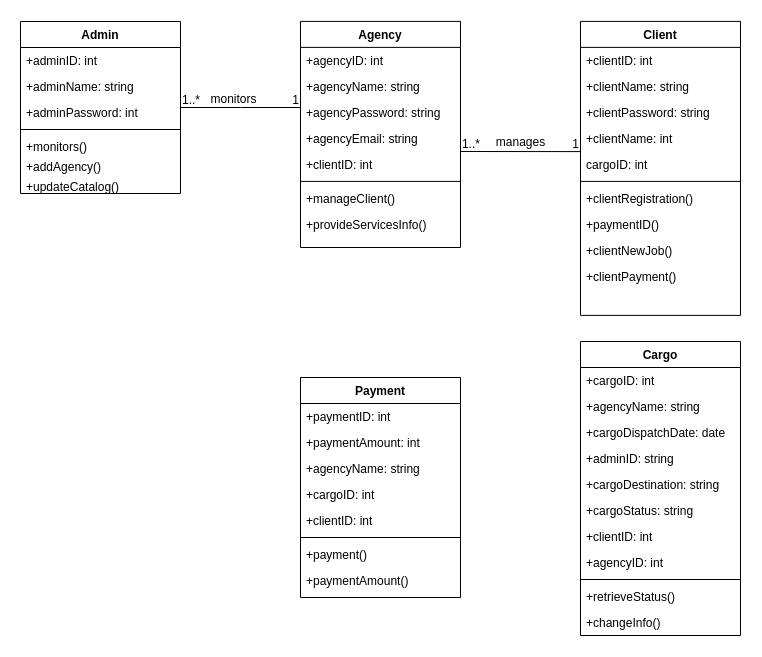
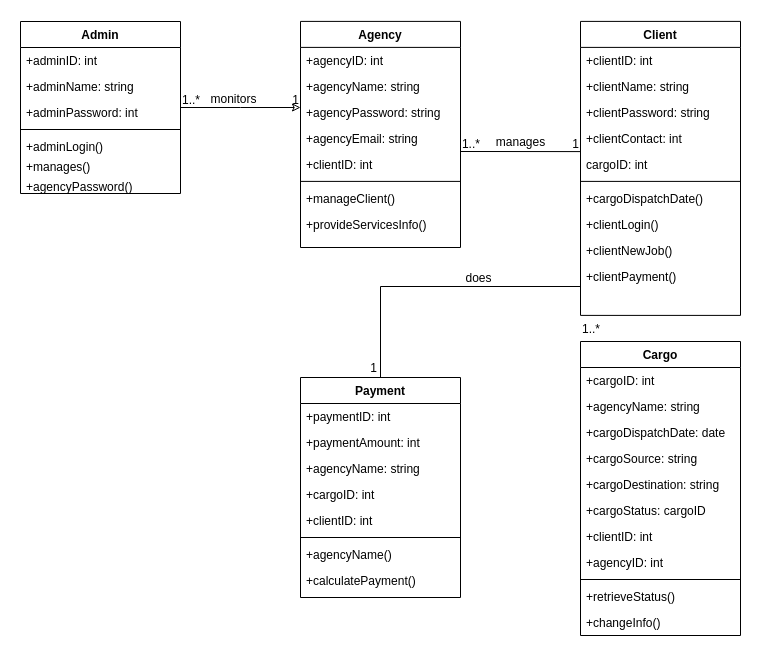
- <mxCell id="19" value="" style="endArrow=none;shadow=0;strokeWidth=1;rounded=0;endFill=0;edgeStyle=elbowEdgeStyle;elbow=vertical;" parent="1" source="2" target="10" edge="1"><mxGeometry x="0.5" y="41" relative="1" as="geometry"><mxPoint x="156" y="98" as="sourcePoint" /><mxPoint x="316" y="98" as="targetPoint" /><mxPoint x="-40" y="32" as="offset" /></mxGeometry></mxCell>
+ <mxCell id="19" value="" style="endArrow=classic;shadow=0;strokeWidth=1;rounded=0;endFill=0;edgeStyle=elbowEdgeStyle;elbow=vertical;" parent="1" source="2" target="10" edge="1"><mxGeometry x="0.5" y="41" relative="1" as="geometry"><mxPoint x="156" y="98" as="sourcePoint" /><mxPoint x="316" y="98" as="targetPoint" /><mxPoint x="-40" y="32" as="offset" /></mxGeometry></mxCell>
- <mxCell id="35" value="+clientName: int" style="text;align=left;verticalAlign=top;spacingLeft=4;spacingRight=4;overflow=hidden;rotatable=0;points=[[0,0.5],[1,0.5]];portConstraint=eastwest;rounded=0;shadow=0;html=0;" parent="31" vertex="1"><mxGeometry y="104" width="160" height="26" as="geometry" /></mxCell>
+ <mxCell id="35" value="+clientContact: int" style="text;align=left;verticalAlign=top;spacingLeft=4;spacingRight=4;overflow=hidden;rotatable=0;points=[[0,0.5],[1,0.5]];portConstraint=eastwest;rounded=0;shadow=0;html=0;" parent="31" vertex="1"><mxGeometry y="104" width="160" height="26" as="geometry" /></mxCell>
- <mxCell id="7" value="+monitors()" style="text;align=left;verticalAlign=top;spacingLeft=4;spacingRight=4;overflow=hidden;rotatable=0;points=[[0,0.5],[1,0.5]];portConstraint=eastwest;" parent="2" vertex="1"><mxGeometry y="112" width="160" height="20" as="geometry" /></mxCell>
+ <mxCell id="7" value="+adminLogin()" style="text;align=left;verticalAlign=top;spacingLeft=4;spacingRight=4;overflow=hidden;rotatable=0;points=[[0,0.5],[1,0.5]];portConstraint=eastwest;" parent="2" vertex="1"><mxGeometry y="112" width="160" height="20" as="geometry" /></mxCell>
- <mxCell id="8" value="+addAgency()" style="text;align=left;verticalAlign=top;spacingLeft=4;spacingRight=4;overflow=hidden;rotatable=0;points=[[0,0.5],[1,0.5]];portConstraint=eastwest;" parent="2" vertex="1"><mxGeometry y="132" width="160" height="20" as="geometry" /></mxCell>
+ <mxCell id="8" value="+manages()" style="text;align=left;verticalAlign=top;spacingLeft=4;spacingRight=4;overflow=hidden;rotatable=0;points=[[0,0.5],[1,0.5]];portConstraint=eastwest;" parent="2" vertex="1"><mxGeometry y="132" width="160" height="20" as="geometry" /></mxCell>
- <mxCell id="9" value="+updateCatalog()" style="text;align=left;verticalAlign=top;spacingLeft=4;spacingRight=4;overflow=hidden;rotatable=0;points=[[0,0.5],[1,0.5]];portConstraint=eastwest;" parent="2" vertex="1"><mxGeometry y="152" width="160" height="20" as="geometry" /></mxCell>
+ <mxCell id="9" value="+agencyPassword()" style="text;align=left;verticalAlign=top;spacingLeft=4;spacingRight=4;overflow=hidden;rotatable=0;points=[[0,0.5],[1,0.5]];portConstraint=eastwest;" parent="2" vertex="1"><mxGeometry y="152" width="160" height="20" as="geometry" /></mxCell>
- <mxCell id="38" value="+clientRegistration()" style="text;align=left;verticalAlign=top;spacingLeft=4;spacingRight=4;overflow=hidden;rotatable=0;points=[[0,0.5],[1,0.5]];portConstraint=eastwest;" parent="31" vertex="1"><mxGeometry y="164" width="160" height="26" as="geometry" /></mxCell>
+ <mxCell id="38" value="+cargoDispatchDate()" style="text;align=left;verticalAlign=top;spacingLeft=4;spacingRight=4;overflow=hidden;rotatable=0;points=[[0,0.5],[1,0.5]];portConstraint=eastwest;" parent="31" vertex="1"><mxGeometry y="164" width="160" height="26" as="geometry" /></mxCell>
- <mxCell id="39" value="+paymentID()" style="text;align=left;verticalAlign=top;spacingLeft=4;spacingRight=4;overflow=hidden;rotatable=0;points=[[0,0.5],[1,0.5]];portConstraint=eastwest;" parent="31" vertex="1"><mxGeometry y="190" width="160" height="26" as="geometry" /></mxCell>
+ <mxCell id="39" value="+clientLogin()" style="text;align=left;verticalAlign=top;spacingLeft=4;spacingRight=4;overflow=hidden;rotatable=0;points=[[0,0.5],[1,0.5]];portConstraint=eastwest;" parent="31" vertex="1"><mxGeometry y="190" width="160" height="26" as="geometry" /></mxCell>
+ <mxCell id="23" value="" style="endArrow=none;shadow=0;strokeWidth=1;rounded=0;endFill=0;edgeStyle=elbowEdgeStyle;elbow=vertical;entryX=0;entryY=0.5;entryDx=0;entryDy=0;exitX=0.5;exitY=0;exitDx=0;exitDy=0;" parent="1" source="54" target="41" edge="1"><mxGeometry x="0.5" y="41" relative="1" as="geometry"><mxPoint x="430" y="400.996" as="sourcePoint" /><mxPoint x="550" y="400.996" as="targetPoint" /><mxPoint x="-40" y="32" as="offset" /><Array as="points"><mxPoint x="445" y="286" /><mxPoint x="485" y="310" /><mxPoint x="520" y="458" /></Array></mxGeometry></mxCell>
+ <mxCell id="24" value="1..*" style="resizable=0;align=left;verticalAlign=bottom;labelBackgroundColor=none;fontSize=12;" parent="23" connectable="0" vertex="1"><mxGeometry x="-1" relative="1" as="geometry"><mxPoint x="200" y="-40" as="offset" /></mxGeometry></mxCell>
+ <mxCell id="25" value="1" style="resizable=0;align=right;verticalAlign=bottom;labelBackgroundColor=none;fontSize=12;" parent="23" connectable="0" vertex="1"><mxGeometry x="1" relative="1" as="geometry"><mxPoint x="-202" y="100" as="offset" /></mxGeometry></mxCell>
+ <mxCell id="26" value="does" style="text;html=1;resizable=0;points=[];;align=center;verticalAlign=middle;labelBackgroundColor=none;rounded=0;shadow=0;strokeWidth=1;fontSize=12;" parent="23" vertex="1" connectable="0"><mxGeometry x="0.5" y="49" relative="1" as="geometry"><mxPoint x="-38" y="40" as="offset" /></mxGeometry></mxCell>
- <mxCell id="46" value="+adminID: string" style="text;align=left;verticalAlign=top;spacingLeft=4;spacingRight=4;overflow=hidden;rotatable=0;points=[[0,0.5],[1,0.5]];portConstraint=eastwest;rounded=0;shadow=0;html=0;" parent="42" vertex="1"><mxGeometry y="104" width="160" height="26" as="geometry" /></mxCell>
+ <mxCell id="46" value="+cargoSource: string" style="text;align=left;verticalAlign=top;spacingLeft=4;spacingRight=4;overflow=hidden;rotatable=0;points=[[0,0.5],[1,0.5]];portConstraint=eastwest;rounded=0;shadow=0;html=0;" parent="42" vertex="1"><mxGeometry y="104" width="160" height="26" as="geometry" /></mxCell>
- <mxCell id="48" value="+cargoStatus: string" style="text;align=left;verticalAlign=top;spacingLeft=4;spacingRight=4;overflow=hidden;rotatable=0;points=[[0,0.5],[1,0.5]];portConstraint=eastwest;rounded=0;shadow=0;html=0;" parent="42" vertex="1"><mxGeometry y="156" width="160" height="26" as="geometry" /></mxCell>
+ <mxCell id="48" value="+cargoStatus: cargoID" style="text;align=left;verticalAlign=top;spacingLeft=4;spacingRight=4;overflow=hidden;rotatable=0;points=[[0,0.5],[1,0.5]];portConstraint=eastwest;rounded=0;shadow=0;html=0;" parent="42" vertex="1"><mxGeometry y="156" width="160" height="26" as="geometry" /></mxCell>
- <mxCell id="61" value="+payment()" style="text;align=left;verticalAlign=top;spacingLeft=4;spacingRight=4;overflow=hidden;rotatable=0;points=[[0,0.5],[1,0.5]];portConstraint=eastwest;" parent="54" vertex="1"><mxGeometry y="164" width="160" height="26" as="geometry" /></mxCell>
+ <mxCell id="61" value="+agencyName()" style="text;align=left;verticalAlign=top;spacingLeft=4;spacingRight=4;overflow=hidden;rotatable=0;points=[[0,0.5],[1,0.5]];portConstraint=eastwest;" parent="54" vertex="1"><mxGeometry y="164" width="160" height="26" as="geometry" /></mxCell>
- <mxCell id="62" value="+paymentAmount()" style="text;align=left;verticalAlign=top;spacingLeft=4;spacingRight=4;overflow=hidden;rotatable=0;points=[[0,0.5],[1,0.5]];portConstraint=eastwest;" parent="54" vertex="1"><mxGeometry y="190" width="160" height="30" as="geometry" /></mxCell>
+ <mxCell id="62" value="+calculatePayment()" style="text;align=left;verticalAlign=top;spacingLeft=4;spacingRight=4;overflow=hidden;rotatable=0;points=[[0,0.5],[1,0.5]];portConstraint=eastwest;" parent="54" vertex="1"><mxGeometry y="190" width="160" height="30" as="geometry" /></mxCell>
